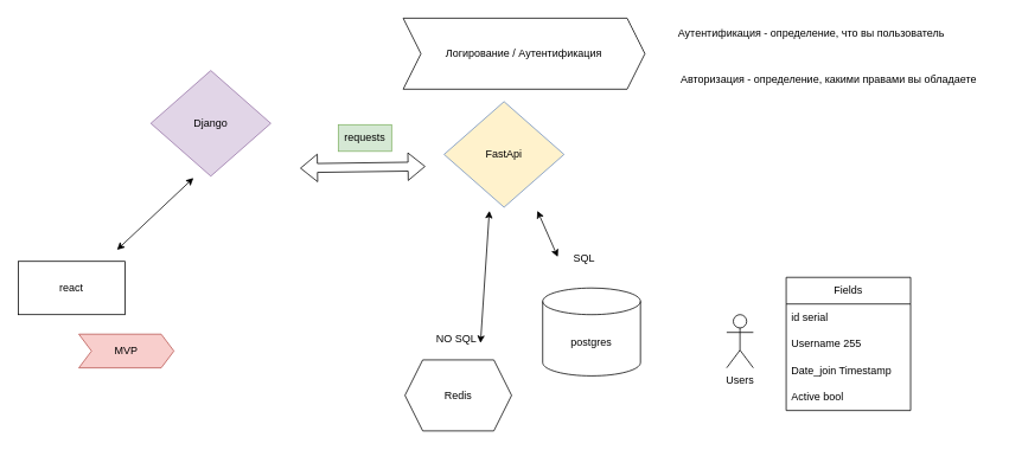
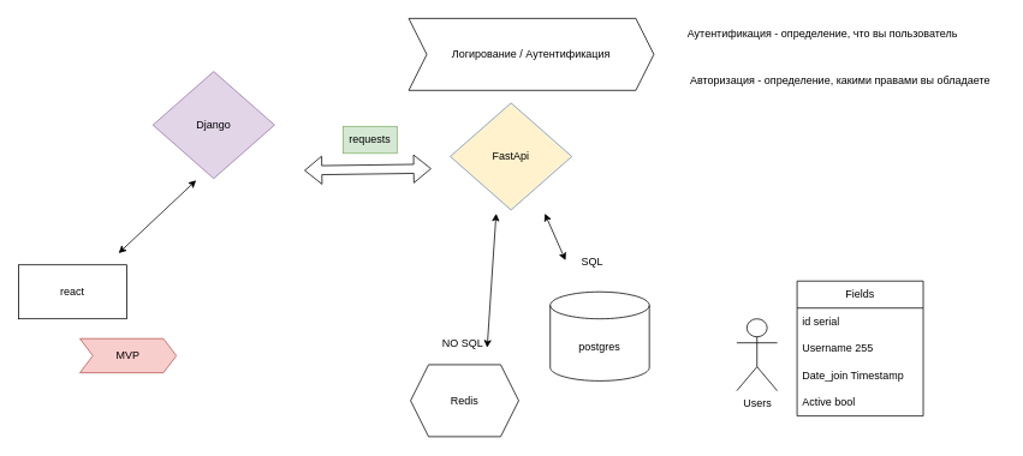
- <mxCell id="3" value="Users" style="shape=umlActor;verticalLabelPosition=bottom;verticalAlign=top;html=1;outlineConnect=0;" vertex="1" parent="1"><mxGeometry x="817" y="354" width="30" height="60" as="geometry" /></mxCell>
+ <mxCell id="3" value="Users" style="shape=umlActor;verticalLabelPosition=bottom;verticalAlign=top;html=1;outlineConnect=0;" vertex="1" parent="1"><mxGeometry x="817" y="354" width="45" height="80" as="geometry" /></mxCell>
